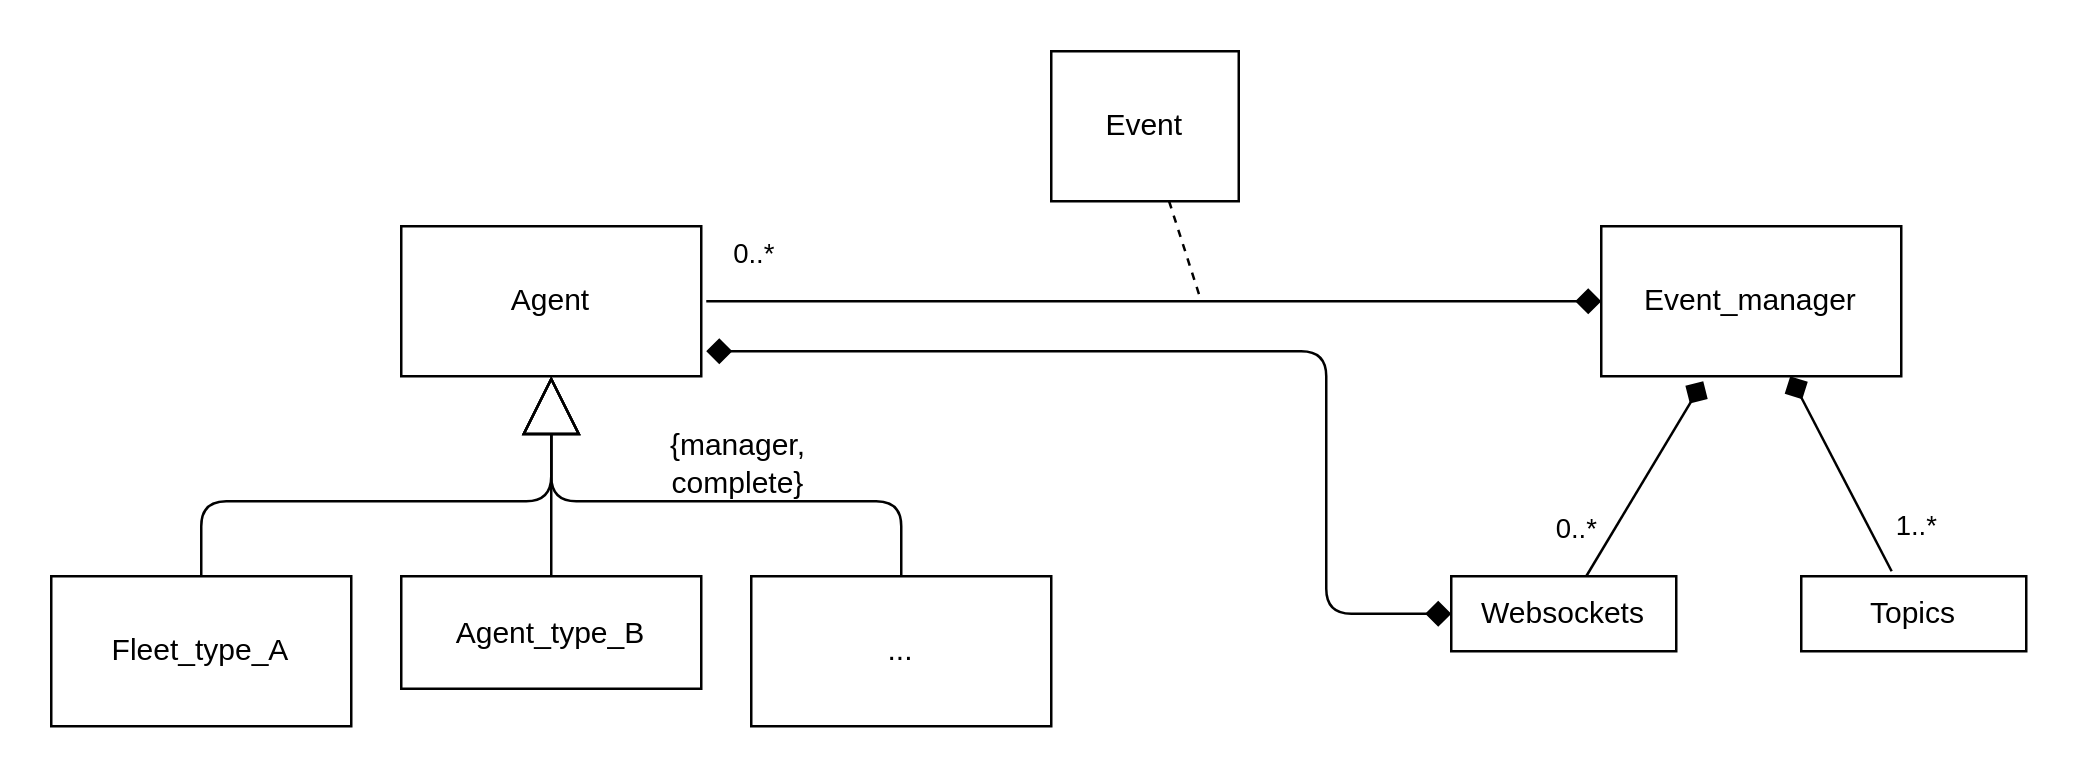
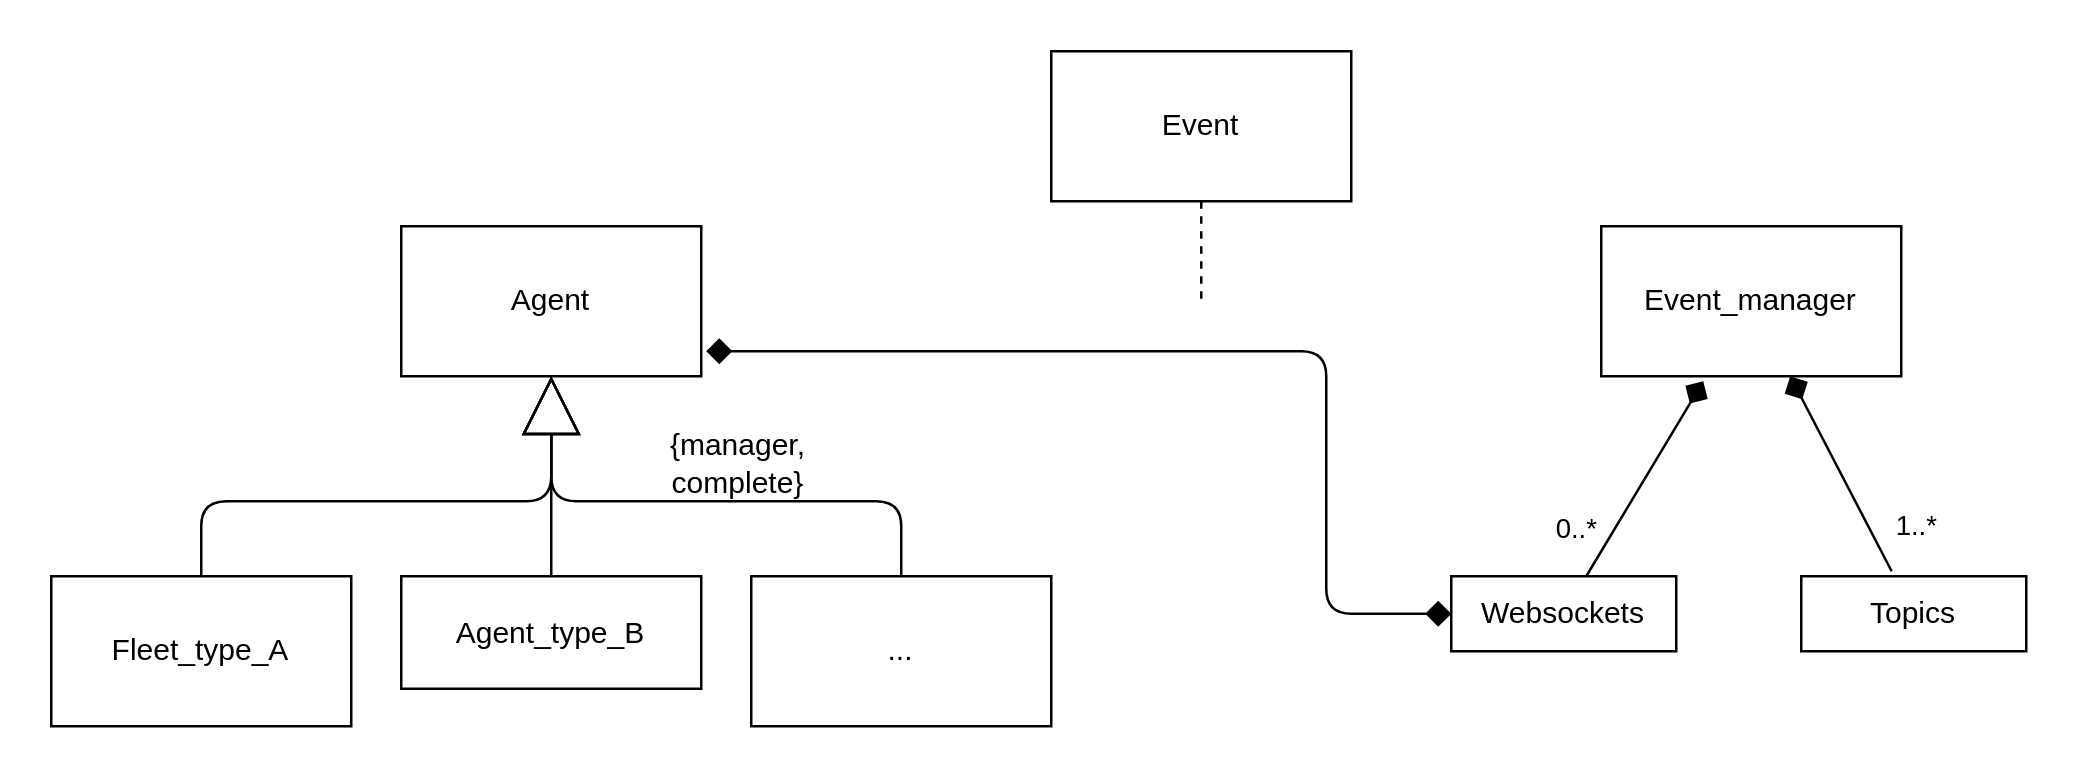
- <mxCell id="16" value="Event" style="rounded=0;whiteSpace=wrap;html=1;" parent="1" vertex="1"><mxGeometry x="420" y="20" width="75" height="60" as="geometry" /></mxCell>
+ <mxCell id="16" value="Event" style="rounded=0;whiteSpace=wrap;html=1;" parent="1" vertex="1"><mxGeometry x="420" y="20" width="120" height="60" as="geometry" /></mxCell>
- <mxCell id="10" style="edgeStyle=none;html=1;endArrow=none;endFill=0;startArrow=diamond;startFill=1;targetPerimeterSpacing=2;startSize=8;" parent="1" source="14" target="2" edge="1"><mxGeometry relative="1" as="geometry" /></mxCell>
- <mxCell id="11" value="0..*" style="edgeLabel;html=1;align=center;verticalAlign=middle;resizable=0;points=[];" parent="10" vertex="1" connectable="0"><mxGeometry x="0.873" relative="1" as="geometry"><mxPoint x="-5" y="-20" as="offset" /></mxGeometry></mxCell>
